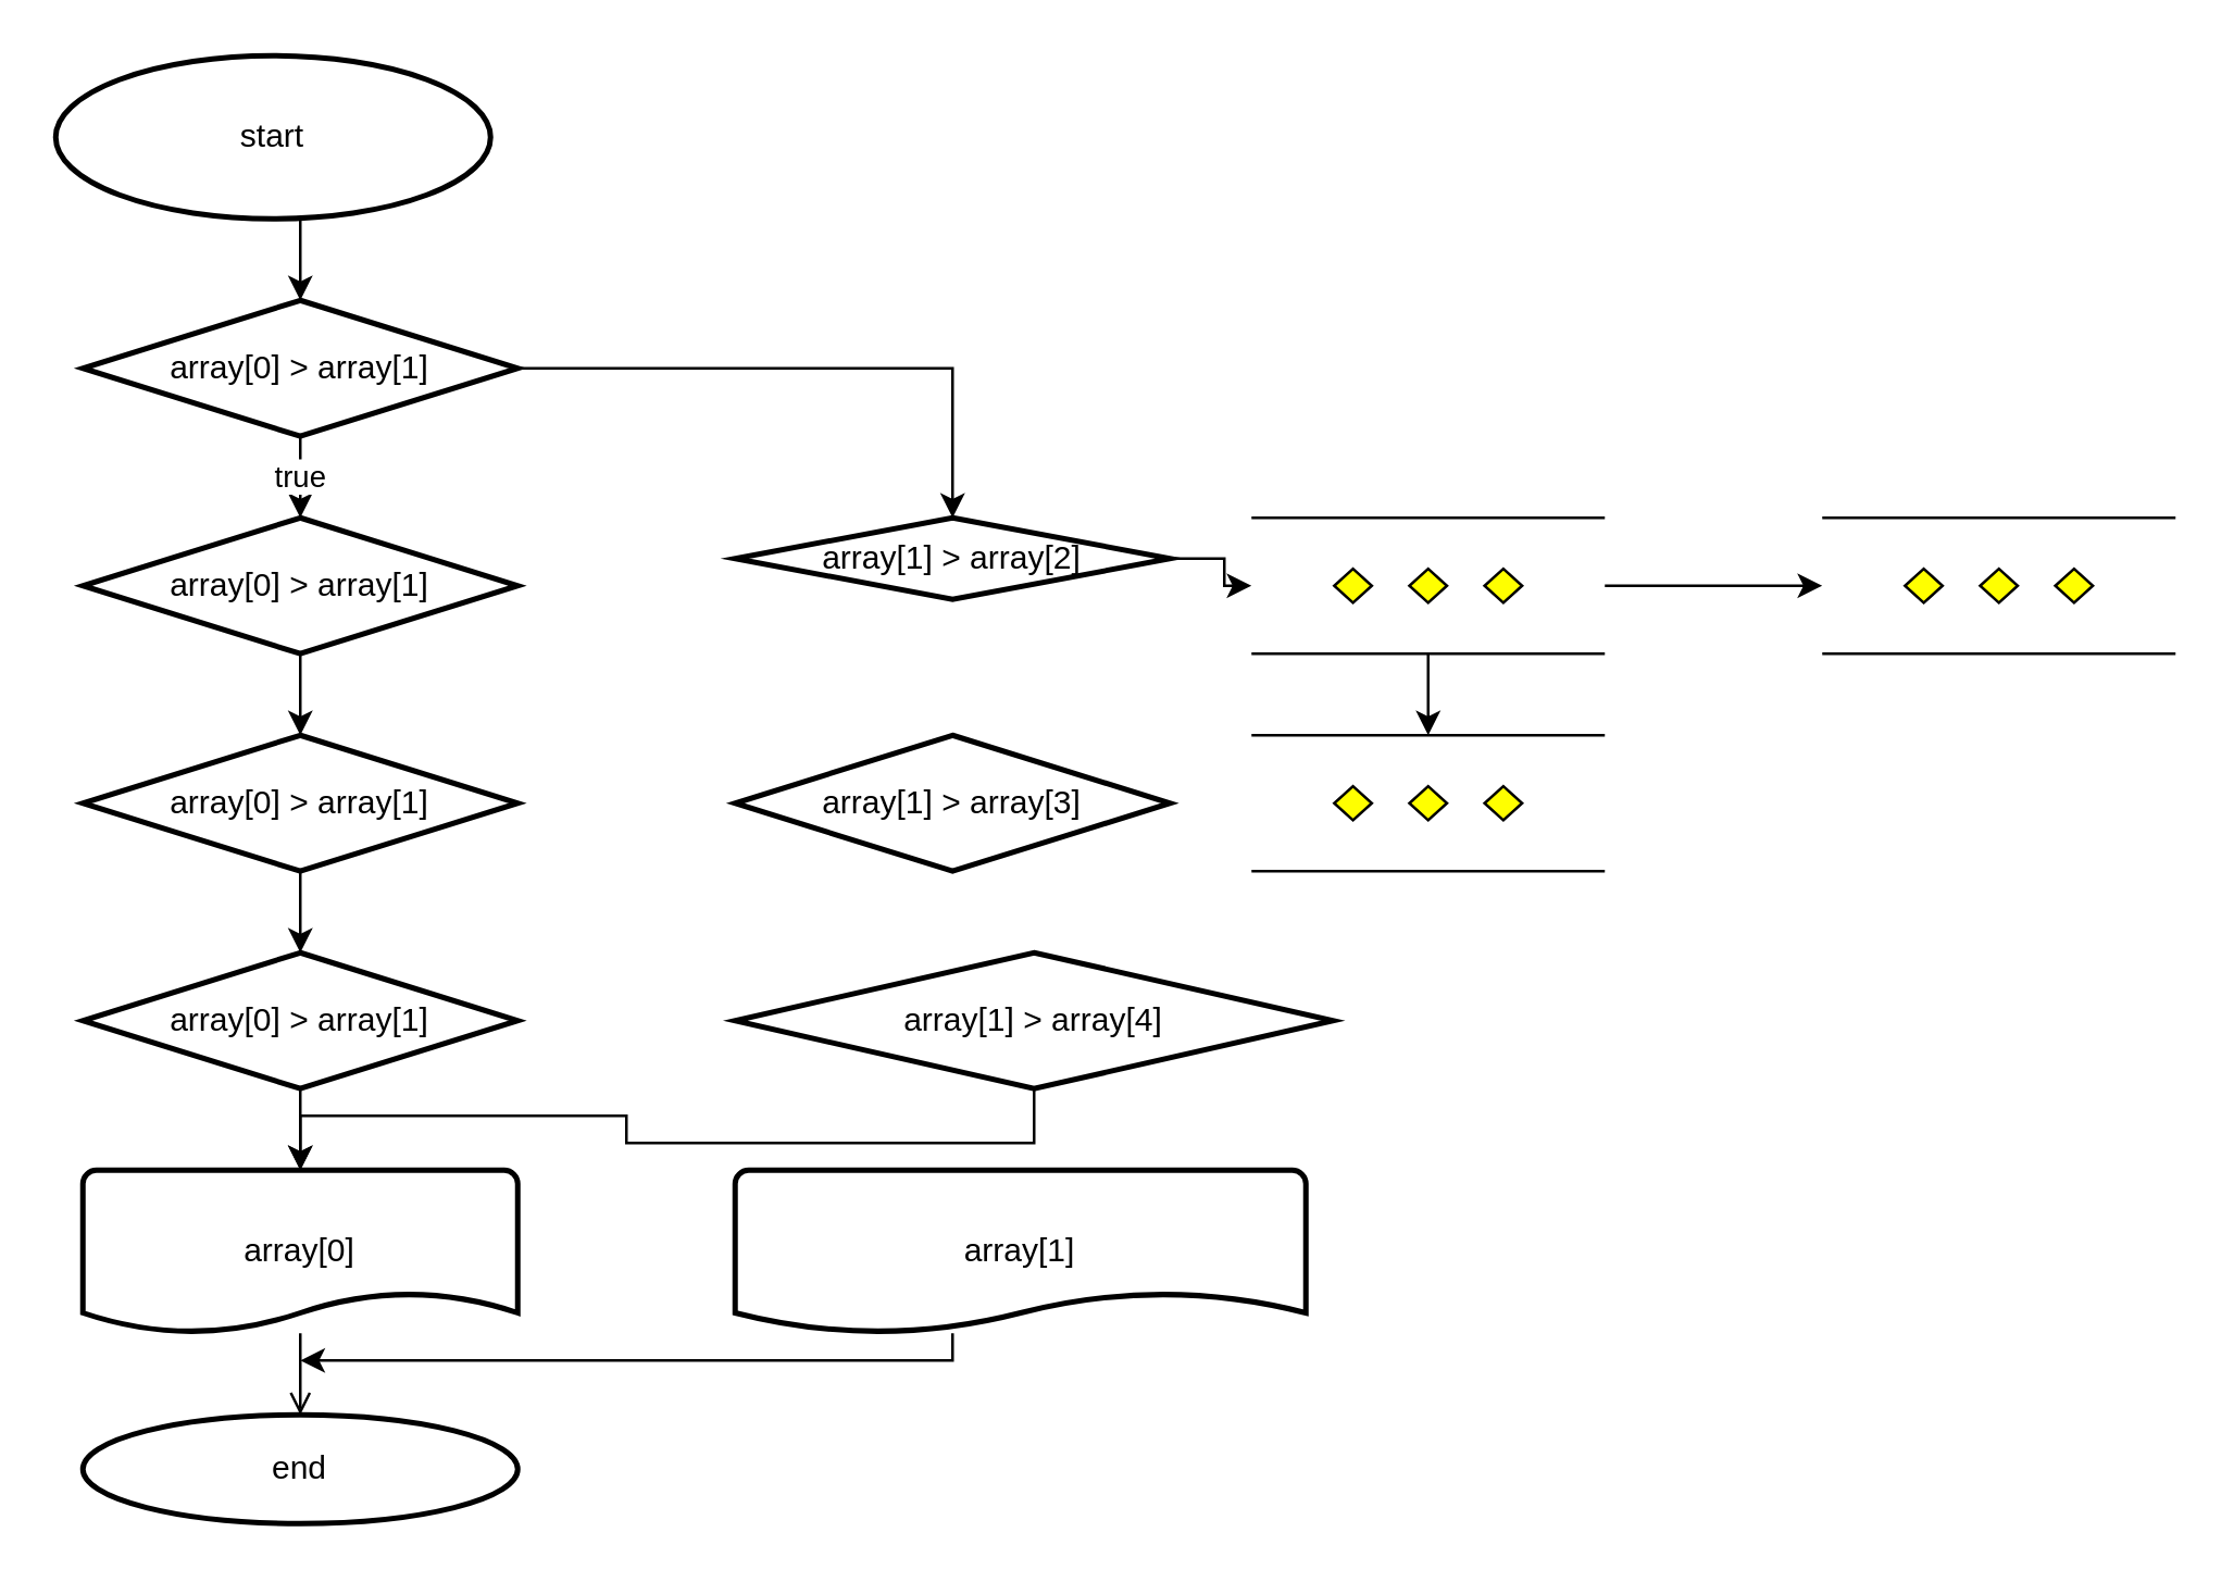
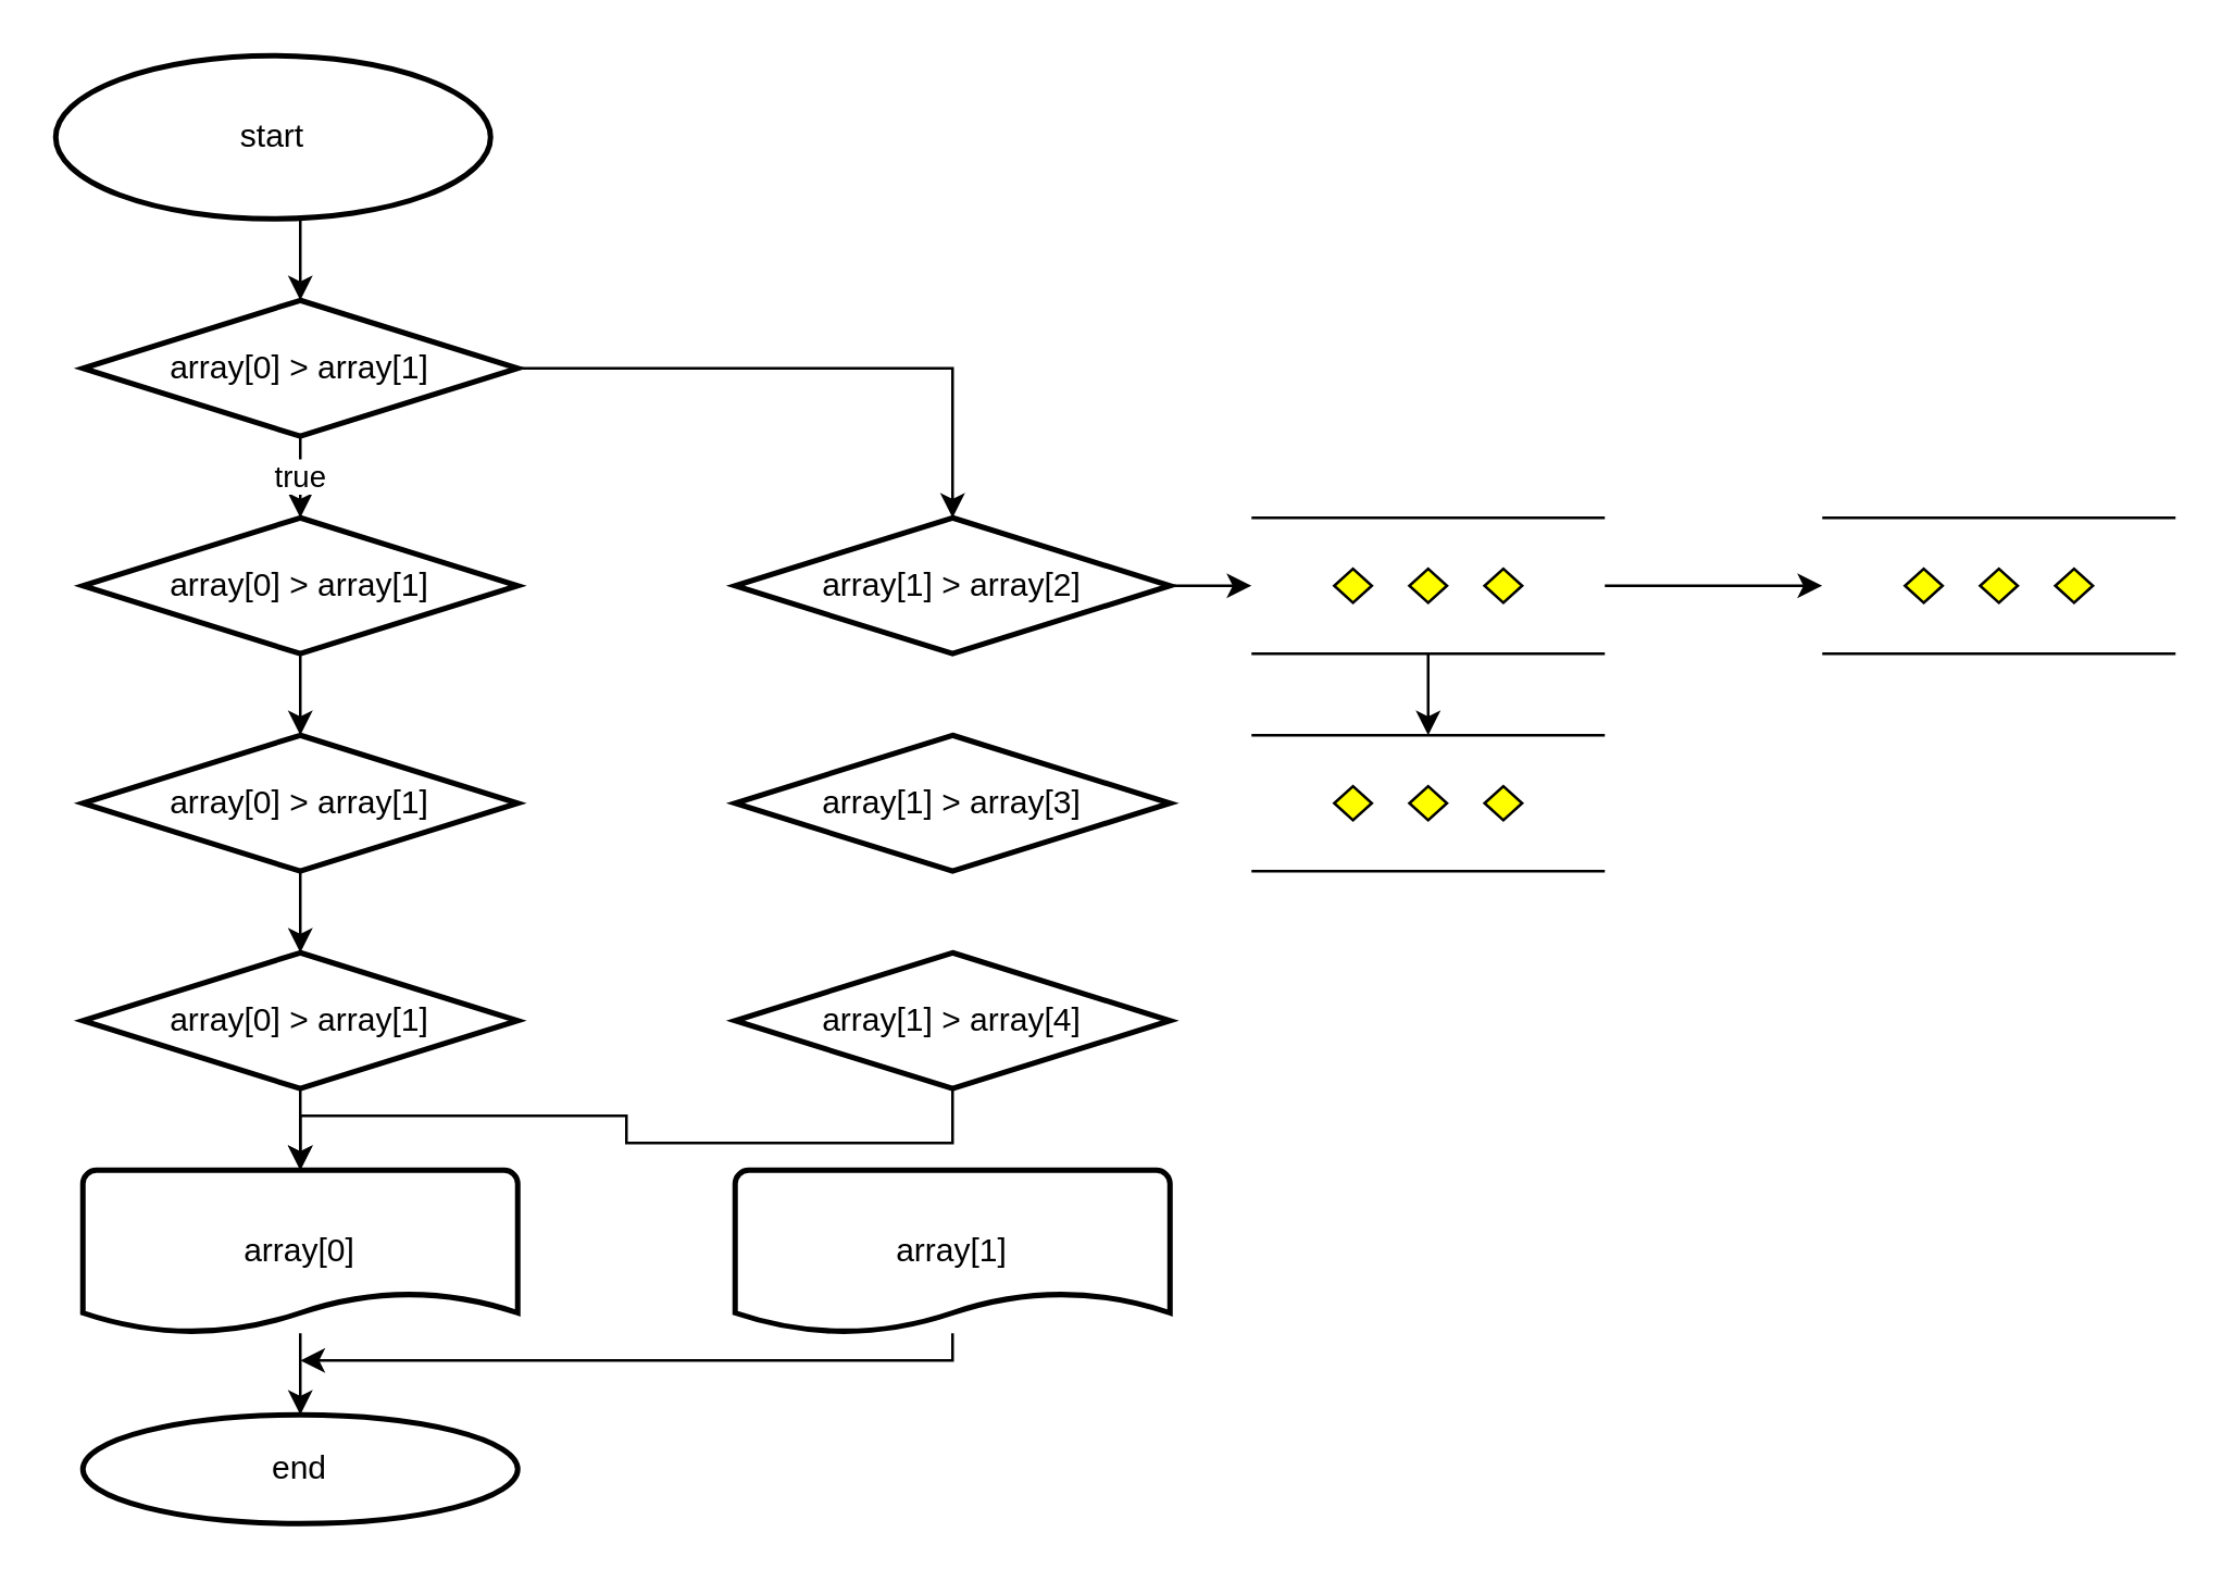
- <mxCell id="17" value="array[1] &amp;gt; array[2]" style="strokeWidth=2;html=1;shape=mxgraph.flowchart.decision;whiteSpace=wrap;" vertex="1" parent="1"><mxGeometry x="270" y="190" width="160" height="30" as="geometry" /></mxCell>
+ <mxCell id="17" value="array[1] &amp;gt; array[2]" style="strokeWidth=2;html=1;shape=mxgraph.flowchart.decision;whiteSpace=wrap;" vertex="1" parent="1"><mxGeometry x="270" y="190" width="160" height="50" as="geometry" /></mxCell>
- <mxCell id="20" value="array[1] &amp;gt; array[4]" style="strokeWidth=2;html=1;shape=mxgraph.flowchart.decision;whiteSpace=wrap;" vertex="1" parent="1"><mxGeometry x="270" y="350" width="220" height="50" as="geometry" /></mxCell>
+ <mxCell id="20" value="array[1] &amp;gt; array[4]" style="strokeWidth=2;html=1;shape=mxgraph.flowchart.decision;whiteSpace=wrap;" vertex="1" parent="1"><mxGeometry x="270" y="350" width="160" height="50" as="geometry" /></mxCell>
- <mxCell id="22" value="array[1]" style="strokeWidth=2;html=1;shape=mxgraph.flowchart.document2;whiteSpace=wrap;size=0.25;" vertex="1" parent="1"><mxGeometry x="270" y="430" width="210" height="60" as="geometry" /></mxCell>
+ <mxCell id="22" value="array[1]" style="strokeWidth=2;html=1;shape=mxgraph.flowchart.document2;whiteSpace=wrap;size=0.25;" vertex="1" parent="1"><mxGeometry x="270" y="430" width="160" height="60" as="geometry" /></mxCell>
- <mxCell id="13" value="" style="edgeStyle=orthogonalEdgeStyle;rounded=0;orthogonalLoop=1;jettySize=auto;html=1;endArrow=open;" edge="1" parent="1" source="14" target="15"><mxGeometry relative="1" as="geometry" /></mxCell>
+ <mxCell id="13" value="" style="edgeStyle=orthogonalEdgeStyle;rounded=0;orthogonalLoop=1;jettySize=auto;html=1;" edge="1" parent="1" source="14" target="15"><mxGeometry relative="1" as="geometry" /></mxCell>
